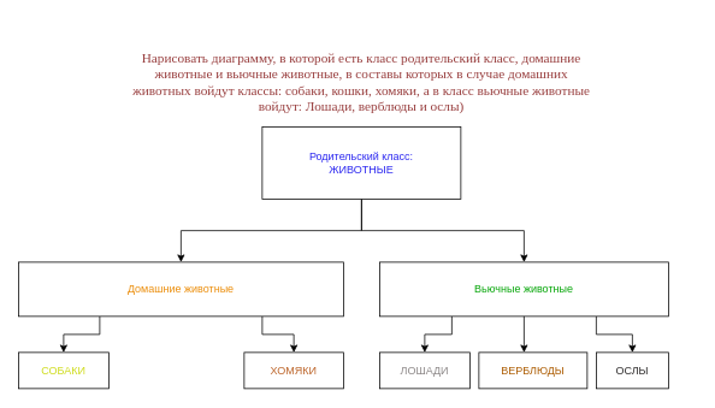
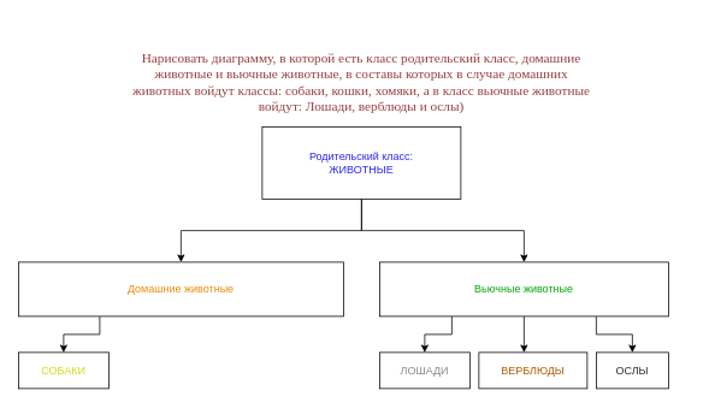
- <mxCell id="7" style="edgeStyle=orthogonalEdgeStyle;rounded=0;orthogonalLoop=1;jettySize=auto;html=1;exitX=0.75;exitY=1;exitDx=0;exitDy=0;entryX=0.5;entryY=0;entryDx=0;entryDy=0;" edge="1" parent="1" source="8" target="13"><mxGeometry relative="1" as="geometry" /></mxCell>
- <mxCell id="13" value="&lt;font color=&quot;#bc6429&quot;&gt;ХОМЯКИ&lt;/font&gt;" style="rounded=0;whiteSpace=wrap;html=1;" vertex="1" parent="1"><mxGeometry x="270" y="390" width="110" height="40" as="geometry" /></mxCell>
